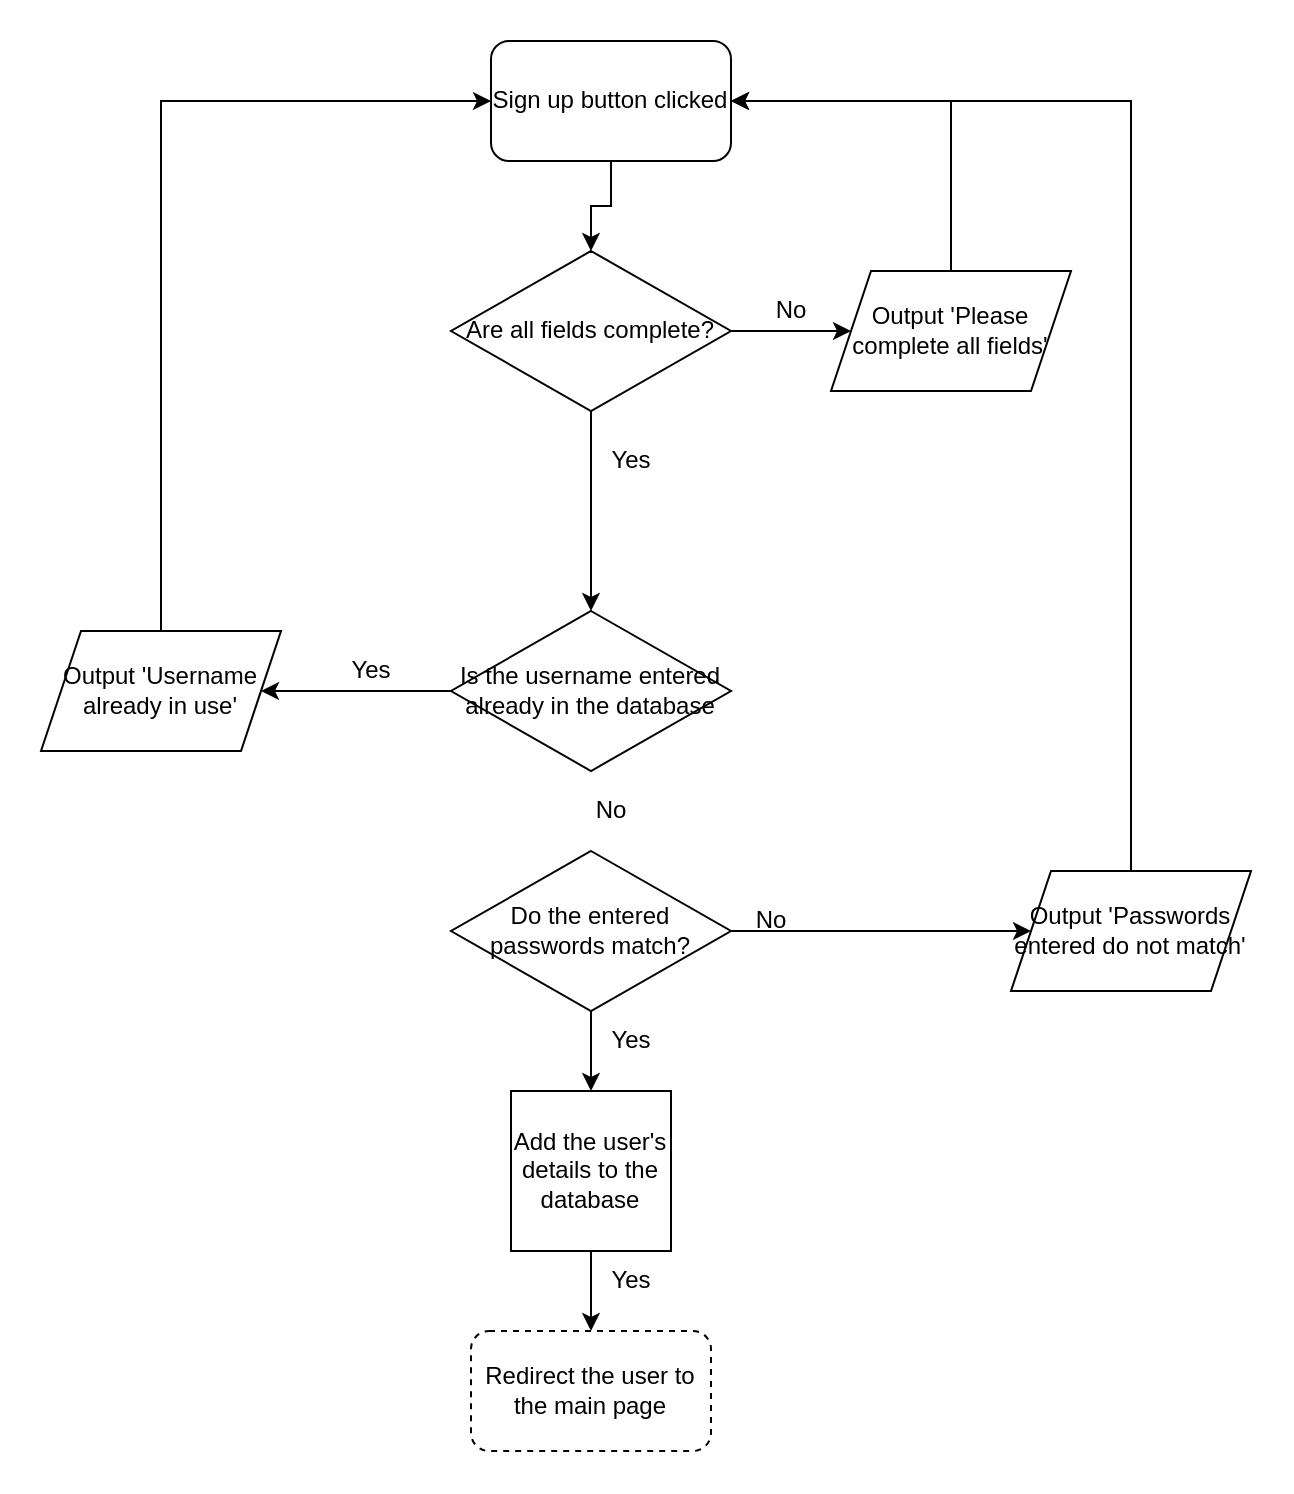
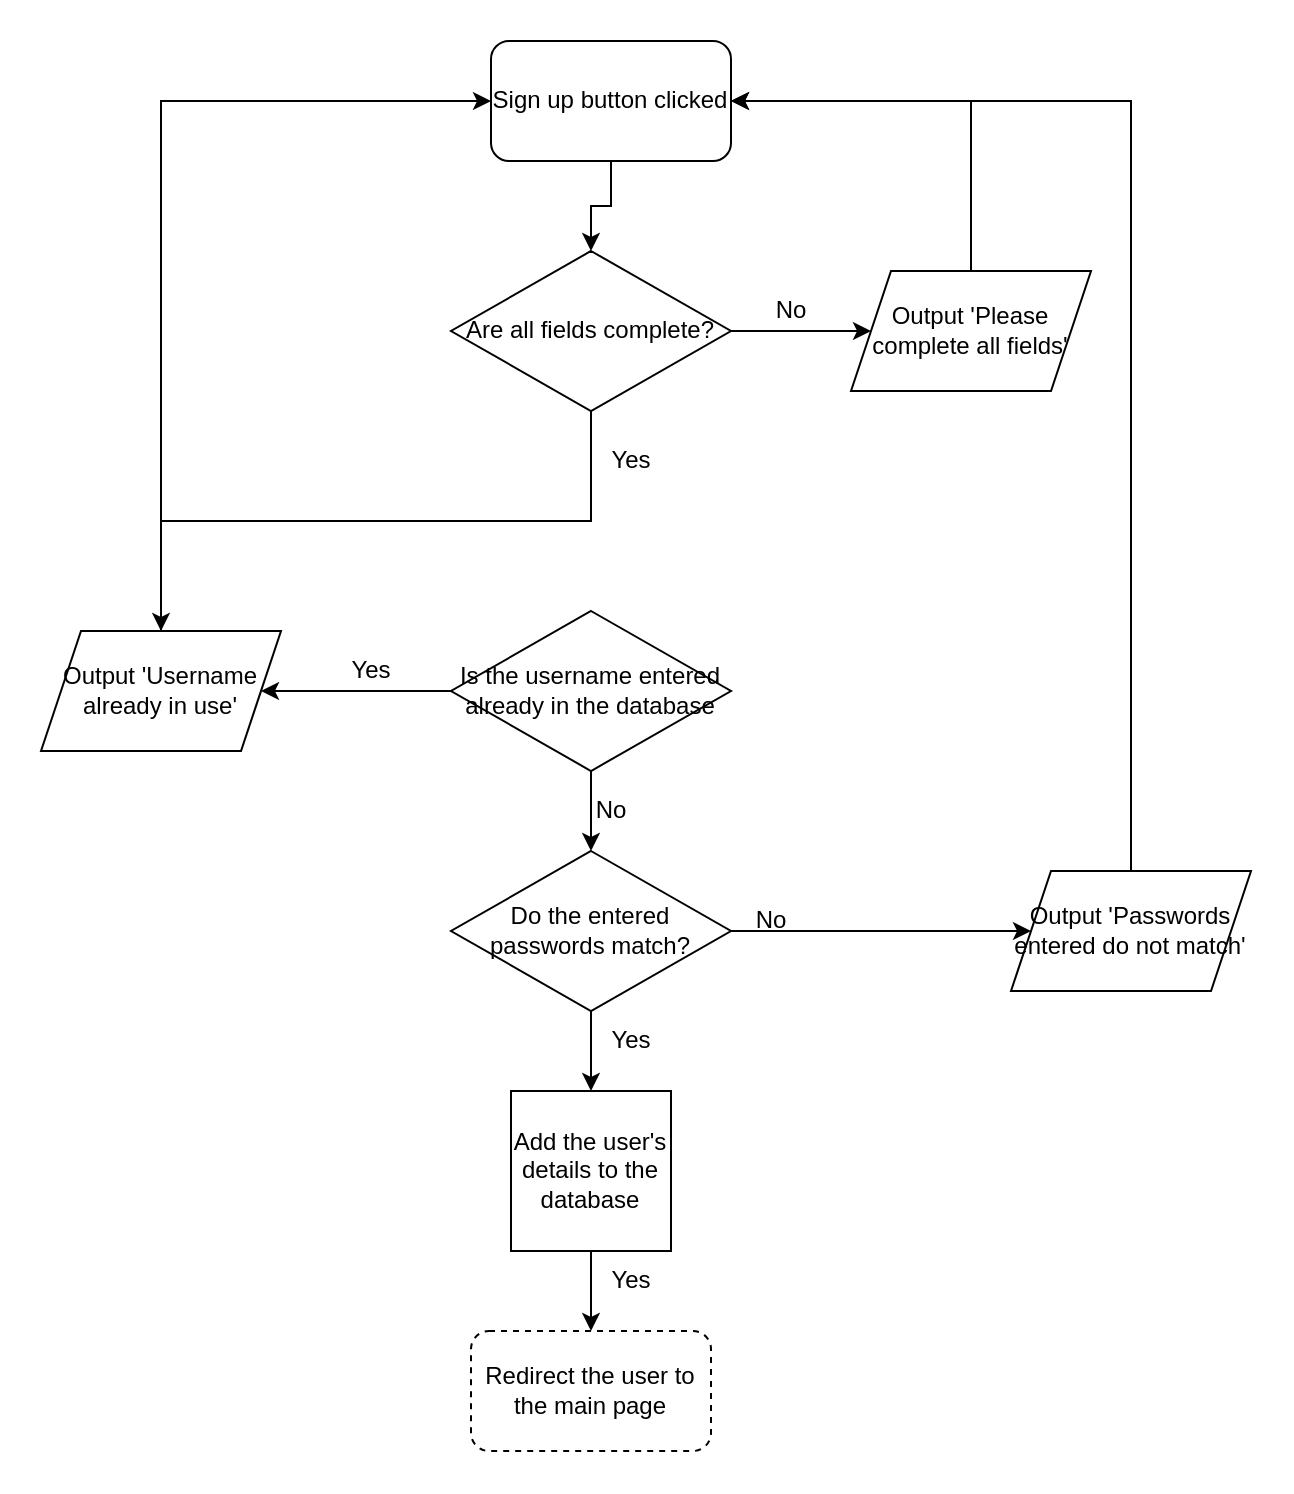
- <mxCell id="26" value="Output 'Please complete all fields'" style="shape=parallelogram;perimeter=parallelogramPerimeter;whiteSpace=wrap;html=1;fixedSize=1;" vertex="1" parent="1"><mxGeometry x="415" y="135" width="120" height="60" as="geometry" /></mxCell>
+ <mxCell id="26" value="Output 'Please complete all fields'" style="shape=parallelogram;perimeter=parallelogramPerimeter;whiteSpace=wrap;html=1;fixedSize=1;" vertex="1" parent="1"><mxGeometry x="425" y="135" width="120" height="60" as="geometry" /></mxCell>
- <mxCell id="23" style="edgeStyle=orthogonalEdgeStyle;rounded=0;orthogonalLoop=1;jettySize=auto;html=1;exitX=0.5;exitY=1;exitDx=0;exitDy=0;entryX=0.5;entryY=0;entryDx=0;entryDy=0;" edge="1" parent="1" source="24" target="4"><mxGeometry relative="1" as="geometry" /></mxCell>
+ <mxCell id="23" style="edgeStyle=orthogonalEdgeStyle;rounded=0;orthogonalLoop=1;jettySize=auto;html=1;exitX=0.5;exitY=1;exitDx=0;exitDy=0;" edge="1" parent="1" source="24" target="6"><mxGeometry relative="1" as="geometry" /></mxCell>
+ <mxCell id="3" style="edgeStyle=orthogonalEdgeStyle;rounded=0;orthogonalLoop=1;jettySize=auto;html=1;exitX=0.5;exitY=1;exitDx=0;exitDy=0;entryX=0.5;entryY=0;entryDx=0;entryDy=0;" edge="1" parent="1" source="4" target="10"><mxGeometry relative="1" as="geometry" /></mxCell>
